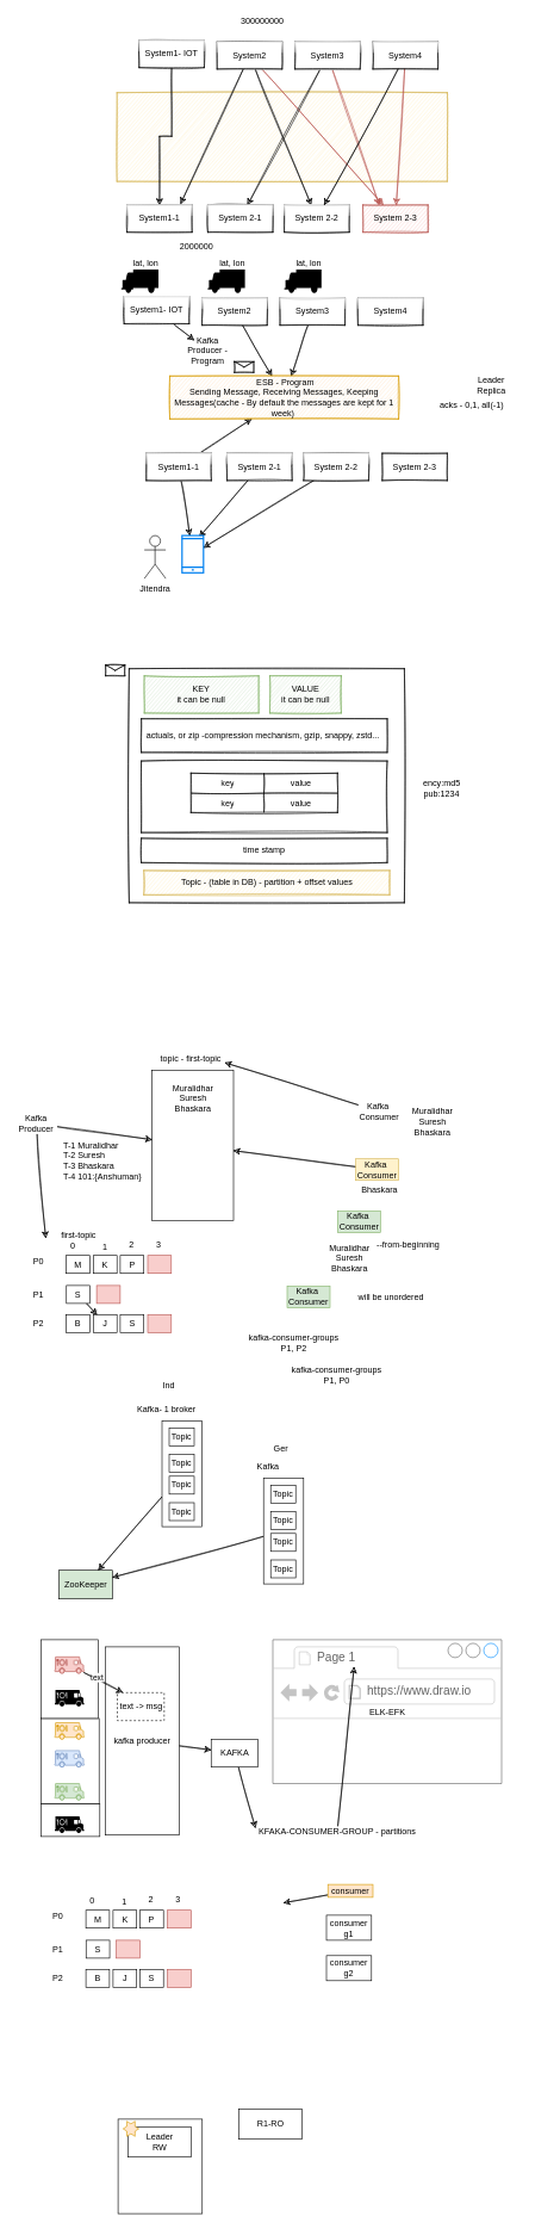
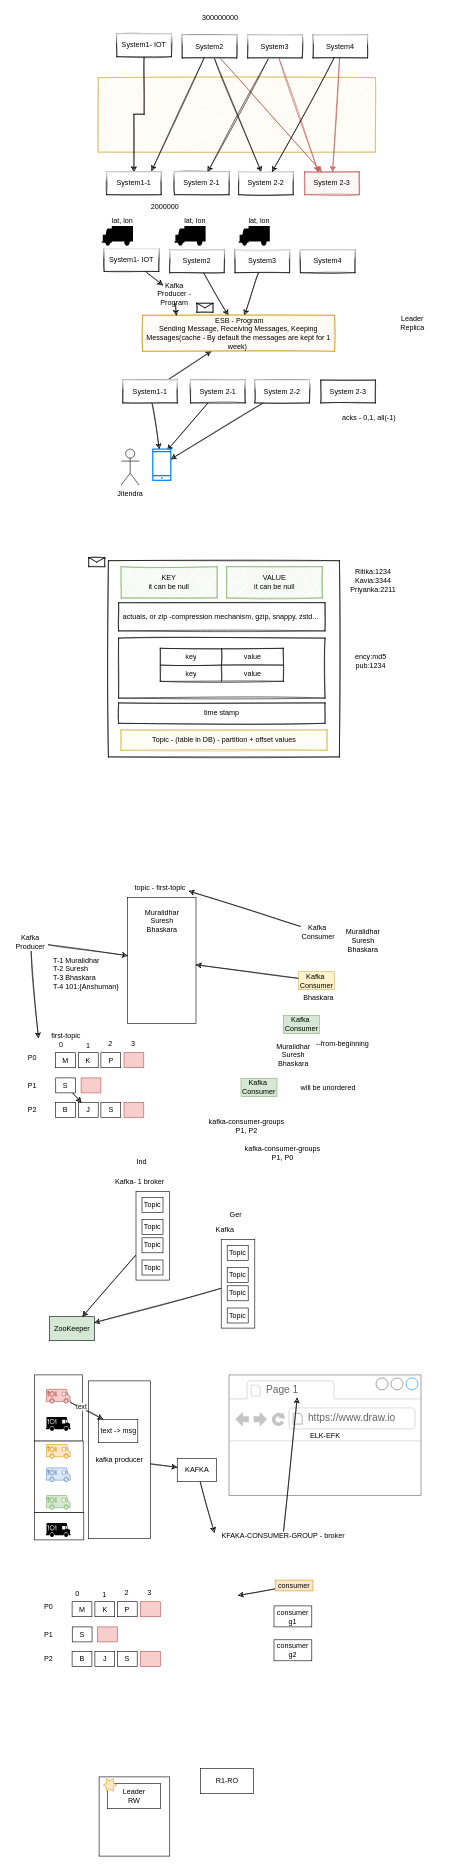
+ <mxCell id="62" style="edgeStyle=none;rounded=0;sketch=1;orthogonalLoop=1;jettySize=auto;html=1;entryX=0.176;entryY=0.006;entryDx=0;entryDy=0;entryPerimeter=0;" parent="1" source="63" target="41" edge="1"><mxGeometry relative="1" as="geometry" /></mxCell>
- <mxCell id="64" value="acks - 0,1, all(-1)" style="text;html=1;align=center;verticalAlign=middle;resizable=0;points=[];autosize=1;strokeColor=none;fillColor=none;" parent="1" vertex="1"><mxGeometry x="609" y="557" width="100" height="18" as="geometry" /></mxCell>
+ <mxCell id="64" value="acks - 0,1, all(-1)" style="text;html=1;align=center;verticalAlign=middle;resizable=0;points=[];autosize=1;strokeColor=none;fillColor=none;" parent="1" vertex="1"><mxGeometry x="564" y="687" width="100" height="18" as="geometry" /></mxCell>
+ <mxCell id="56" value="Ritika:1234&lt;br&gt;Kavia:3344&lt;br&gt;Priyanka:2211" style="text;html=1;align=center;verticalAlign=middle;resizable=0;points=[];autosize=1;strokeColor=none;fillColor=none;" parent="1" vertex="1"><mxGeometry x="578" y="944" width="86" height="46" as="geometry" /></mxCell>
- <mxCell id="46" value="VALUE&lt;br&gt;it can be null" style="rounded=0;whiteSpace=wrap;html=1;shadow=0;glass=0;sketch=1;strokeWidth=1;fillColor=#d5e8d4;strokeColor=#82b366;" parent="1" vertex="1"><mxGeometry x="376.75" y="944" width="100" height="52" as="geometry" /></mxCell>
+ <mxCell id="46" value="VALUE&lt;br&gt;it can be null" style="rounded=0;whiteSpace=wrap;html=1;shadow=0;glass=0;sketch=1;strokeWidth=1;fillColor=#d5e8d4;strokeColor=#82b366;" parent="1" vertex="1"><mxGeometry x="376.75" y="944" width="160" height="52" as="geometry" /></mxCell>
- <mxCell id="139" value="text -&amp;gt; msg" style="rounded=0;whiteSpace=wrap;html=1;shadow=0;glass=0;sketch=0;strokeWidth=1;dashed=1;" parent="1" vertex="1"><mxGeometry x="163.5" y="2365" width="65.5" height="39" as="geometry" /></mxCell>
+ <mxCell id="139" value="text -&amp;gt; msg" style="rounded=0;whiteSpace=wrap;html=1;shadow=0;glass=0;sketch=0;strokeWidth=1;" parent="1" vertex="1"><mxGeometry x="163.5" y="2365" width="65.5" height="39" as="geometry" /></mxCell>
- <mxCell id="143" value="KFAKA-CONSUMER-GROUP - partitions" style="text;html=1;align=center;verticalAlign=middle;resizable=0;points=[];autosize=1;strokeColor=none;fillColor=none;" parent="1" vertex="1"><mxGeometry x="356" y="2551" width="230" height="18" as="geometry" /></mxCell>
+ <mxCell id="143" value="KFAKA-CONSUMER-GROUP - broker" style="text;html=1;align=center;verticalAlign=middle;resizable=0;points=[];autosize=1;strokeColor=none;fillColor=none;" parent="1" vertex="1"><mxGeometry x="356" y="2551" width="230" height="18" as="geometry" /></mxCell>
